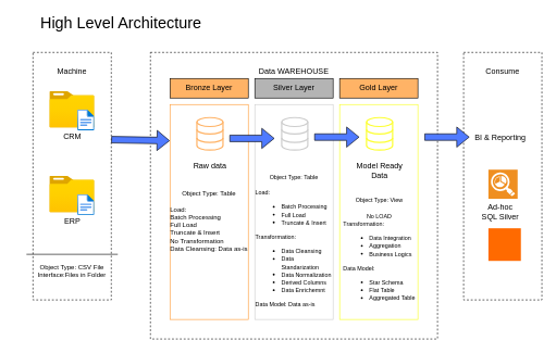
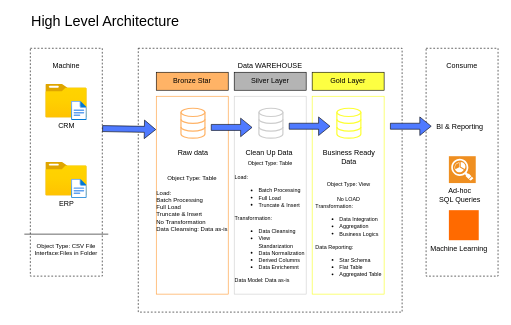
- <mxCell id="2" value="&lt;font style=&quot;font-size: 24px;&quot;&gt;High Level Architecture&lt;/font&gt;" style="text;strokeColor=none;align=center;fillColor=none;html=1;verticalAlign=middle;whiteSpace=wrap;rounded=0;" parent="1" vertex="1"><mxGeometry x="30" y="20" width="310" height="30" as="geometry" /></mxCell>
+ <mxCell id="2" value="&lt;font style=&quot;font-size: 24px;&quot;&gt;High Level Architecture&lt;/font&gt;" style="text;strokeColor=none;align=center;fillColor=none;html=1;verticalAlign=middle;whiteSpace=wrap;rounded=0;" parent="1" vertex="1"><mxGeometry x="20" y="20" width="310" height="30" as="geometry" /></mxCell>
- <mxCell id="9" value="Bronze Layer" style="rounded=0;whiteSpace=wrap;html=1;fillColor=#FFB366;" parent="1" vertex="1"><mxGeometry x="260" y="120" width="120" height="30" as="geometry" /></mxCell>
+ <mxCell id="9" value="Bronze Star" style="rounded=0;whiteSpace=wrap;html=1;fillColor=#FFB366;" parent="1" vertex="1"><mxGeometry x="260" y="120" width="120" height="30" as="geometry" /></mxCell>
- <mxCell id="11" value="Gold Layer" style="rounded=0;whiteSpace=wrap;html=1;fillColor=#ffb366;" parent="1" vertex="1"><mxGeometry x="520" y="120" width="120" height="30" as="geometry" /></mxCell>
+ <mxCell id="11" value="Gold Layer" style="rounded=0;whiteSpace=wrap;html=1;fillColor=#FDFF42;" parent="1" vertex="1"><mxGeometry x="520" y="120" width="120" height="30" as="geometry" /></mxCell>
+ <mxCell id="27" value="Clean Up Data" style="text;strokeColor=none;align=center;fillColor=none;html=1;verticalAlign=middle;whiteSpace=wrap;rounded=0;" parent="1" vertex="1"><mxGeometry x="401.2" y="240" width="95" height="30" as="geometry" /></mxCell>
- <mxCell id="29" value="Model Ready&lt;br&gt;Data" style="text;strokeColor=none;align=center;fillColor=none;html=1;verticalAlign=middle;whiteSpace=wrap;rounded=0;" parent="1" vertex="1"><mxGeometry x="533.7" y="246" width="95" height="30" as="geometry" /></mxCell>
+ <mxCell id="29" value="Business Ready&lt;br&gt;Data" style="text;strokeColor=none;align=center;fillColor=none;html=1;verticalAlign=middle;whiteSpace=wrap;rounded=0;" parent="1" vertex="1"><mxGeometry x="533.7" y="246" width="95" height="30" as="geometry" /></mxCell>
- <mxCell id="38" value="&lt;div&gt;Ad-hoc&lt;/div&gt;&lt;div&gt;SQL Silver&lt;/div&gt;" style="text;strokeColor=none;align=center;fillColor=none;html=1;verticalAlign=middle;whiteSpace=wrap;rounded=0;" parent="1" vertex="1"><mxGeometry x="718.5" y="310" width="95" height="30" as="geometry" /></mxCell>
+ <mxCell id="38" value="&lt;div&gt;Ad-hoc&lt;/div&gt;&lt;div&gt;SQL Queries&lt;/div&gt;" style="text;strokeColor=none;align=center;fillColor=none;html=1;verticalAlign=middle;whiteSpace=wrap;rounded=0;" parent="1" vertex="1"><mxGeometry x="718.5" y="310" width="95" height="30" as="geometry" /></mxCell>
- <mxCell id="31" value="&lt;div&gt;&lt;font style=&quot;font-size: 9px;&quot;&gt;Object Type: Table&lt;/font&gt;&lt;/div&gt;&lt;div&gt;&lt;font style=&quot;font-size: 9px;&quot;&gt;&lt;br&gt;&lt;/font&gt;&lt;/div&gt;&lt;div align=&quot;left&quot;&gt;&lt;font style=&quot;font-size: 9px;&quot;&gt;Load:&lt;/font&gt;&lt;/div&gt;&lt;ul&gt;&lt;li align=&quot;left&quot;&gt;&lt;font style=&quot;font-size: 9px;&quot;&gt;Batch Processing&lt;/font&gt;&lt;/li&gt;&lt;li align=&quot;left&quot;&gt;&lt;font style=&quot;font-size: 9px;&quot;&gt;Full Load&lt;/font&gt;&lt;/li&gt;&lt;li align=&quot;left&quot;&gt;&lt;font style=&quot;font-size: 9px;&quot;&gt;Truncate &amp;amp; Insert&lt;/font&gt;&lt;/li&gt;&lt;/ul&gt;&lt;div align=&quot;left&quot;&gt;&lt;font style=&quot;font-size: 9px;&quot;&gt;Transformation:&lt;/font&gt;&lt;/div&gt;&lt;ul&gt;&lt;li align=&quot;left&quot;&gt;&lt;font style=&quot;font-size: 9px;&quot;&gt;Data Cleansing&lt;/font&gt;&lt;/li&gt;&lt;li align=&quot;left&quot;&gt;&lt;font style=&quot;font-size: 9px;&quot;&gt;Data Standarization&lt;/font&gt;&lt;/li&gt;&lt;li align=&quot;left&quot;&gt;&lt;font style=&quot;font-size: 9px;&quot;&gt;Data Normalization&lt;/font&gt;&lt;/li&gt;&lt;li align=&quot;left&quot;&gt;&lt;font style=&quot;font-size: 9px;&quot;&gt;Derived Columns&lt;/font&gt;&lt;/li&gt;&lt;li align=&quot;left&quot;&gt;&lt;font style=&quot;font-size: 9px;&quot;&gt;Data Enrichemnt&lt;/font&gt;&lt;/li&gt;&lt;/ul&gt;&lt;div align=&quot;left&quot;&gt;&lt;font style=&quot;font-size: 9px;&quot;&gt;Data Model: Data as-is&lt;/font&gt;&lt;/div&gt;&lt;div&gt;&lt;font style=&quot;font-size: 9px;&quot;&gt;&lt;br&gt;&lt;/font&gt;&lt;/div&gt;" style="text;strokeColor=none;align=center;fillColor=none;html=1;verticalAlign=middle;whiteSpace=wrap;rounded=0;fontSize=10;" parent="1" vertex="1"><mxGeometry x="390" y="280" width="120" height="190" as="geometry" /></mxCell>
+ <mxCell id="31" value="&lt;div&gt;&lt;font style=&quot;font-size: 9px;&quot;&gt;Object Type: Table&lt;/font&gt;&lt;/div&gt;&lt;div&gt;&lt;font style=&quot;font-size: 9px;&quot;&gt;&lt;br&gt;&lt;/font&gt;&lt;/div&gt;&lt;div align=&quot;left&quot;&gt;&lt;font style=&quot;font-size: 9px;&quot;&gt;Load:&lt;/font&gt;&lt;/div&gt;&lt;ul&gt;&lt;li align=&quot;left&quot;&gt;&lt;font style=&quot;font-size: 9px;&quot;&gt;Batch Processing&lt;/font&gt;&lt;/li&gt;&lt;li align=&quot;left&quot;&gt;&lt;font style=&quot;font-size: 9px;&quot;&gt;Full Load&lt;/font&gt;&lt;/li&gt;&lt;li align=&quot;left&quot;&gt;&lt;font style=&quot;font-size: 9px;&quot;&gt;Truncate &amp;amp; Insert&lt;/font&gt;&lt;/li&gt;&lt;/ul&gt;&lt;div align=&quot;left&quot;&gt;&lt;font style=&quot;font-size: 9px;&quot;&gt;Transformation:&lt;/font&gt;&lt;/div&gt;&lt;ul&gt;&lt;li align=&quot;left&quot;&gt;&lt;font style=&quot;font-size: 9px;&quot;&gt;Data Cleansing&lt;/font&gt;&lt;/li&gt;&lt;li align=&quot;left&quot;&gt;&lt;font style=&quot;font-size: 9px;&quot;&gt;View Standarization&lt;/font&gt;&lt;/li&gt;&lt;li align=&quot;left&quot;&gt;&lt;font style=&quot;font-size: 9px;&quot;&gt;Data Normalization&lt;/font&gt;&lt;/li&gt;&lt;li align=&quot;left&quot;&gt;&lt;font style=&quot;font-size: 9px;&quot;&gt;Derived Columns&lt;/font&gt;&lt;/li&gt;&lt;li align=&quot;left&quot;&gt;&lt;font style=&quot;font-size: 9px;&quot;&gt;Data Enrichemnt&lt;/font&gt;&lt;/li&gt;&lt;/ul&gt;&lt;div align=&quot;left&quot;&gt;&lt;font style=&quot;font-size: 9px;&quot;&gt;Data Model: Data as-is&lt;/font&gt;&lt;/div&gt;&lt;div&gt;&lt;font style=&quot;font-size: 9px;&quot;&gt;&lt;br&gt;&lt;/font&gt;&lt;/div&gt;" style="text;strokeColor=none;align=center;fillColor=none;html=1;verticalAlign=middle;whiteSpace=wrap;rounded=0;fontSize=10;" parent="1" vertex="1"><mxGeometry x="390" y="280" width="120" height="190" as="geometry" /></mxCell>
- <mxCell id="32" value="&lt;div&gt;&lt;font style=&quot;font-size: 9px;&quot;&gt;Object Type: View&lt;/font&gt;&lt;/div&gt;&lt;div&gt;&lt;font style=&quot;font-size: 9px;&quot;&gt;&lt;br&gt;&lt;/font&gt;&lt;/div&gt;&lt;div&gt;&lt;font style=&quot;font-size: 9px;&quot;&gt;No LOAD&lt;/font&gt;&lt;/div&gt;&lt;div align=&quot;left&quot;&gt;&lt;font style=&quot;font-size: 9px;&quot;&gt;Transformation:&lt;/font&gt;&lt;/div&gt;&lt;ul&gt;&lt;li align=&quot;left&quot;&gt;&lt;font style=&quot;font-size: 9px;&quot;&gt;Data Integration&lt;/font&gt;&lt;/li&gt;&lt;li align=&quot;left&quot;&gt;&lt;font style=&quot;font-size: 9px;&quot;&gt;Aggregation&lt;/font&gt;&lt;/li&gt;&lt;li align=&quot;left&quot;&gt;&lt;font style=&quot;font-size: 9px;&quot;&gt;Business Logics&lt;/font&gt;&lt;/li&gt;&lt;/ul&gt;&lt;div align=&quot;left&quot;&gt;&lt;font style=&quot;font-size: 9px;&quot;&gt;Data Model:&amp;nbsp;&lt;/font&gt;&lt;/div&gt;&lt;div align=&quot;left&quot;&gt;&lt;ul&gt;&lt;li&gt;&lt;font style=&quot;font-size: 9px;&quot;&gt;Star Schema&lt;/font&gt;&lt;/li&gt;&lt;li&gt;&lt;font style=&quot;font-size: 9px;&quot;&gt;Flat Table&lt;/font&gt;&lt;/li&gt;&lt;li&gt;&lt;font style=&quot;font-size: 9px;&quot;&gt;Aggregated Table&lt;/font&gt;&lt;/li&gt;&lt;/ul&gt;&lt;/div&gt;&lt;div&gt;&lt;font style=&quot;font-size: 9px;&quot;&gt;&lt;br&gt;&lt;/font&gt;&lt;/div&gt;" style="text;strokeColor=none;align=center;fillColor=none;html=1;verticalAlign=middle;whiteSpace=wrap;rounded=0;fontSize=10;" parent="1" vertex="1"><mxGeometry x="521.2" y="298" width="120" height="190" as="geometry" /></mxCell>
+ <mxCell id="32" value="&lt;div&gt;&lt;font style=&quot;font-size: 9px;&quot;&gt;Object Type: View&lt;/font&gt;&lt;/div&gt;&lt;div&gt;&lt;font style=&quot;font-size: 9px;&quot;&gt;&lt;br&gt;&lt;/font&gt;&lt;/div&gt;&lt;div&gt;&lt;font style=&quot;font-size: 9px;&quot;&gt;No LOAD&lt;/font&gt;&lt;/div&gt;&lt;div align=&quot;left&quot;&gt;&lt;font style=&quot;font-size: 9px;&quot;&gt;Transformation:&lt;/font&gt;&lt;/div&gt;&lt;ul&gt;&lt;li align=&quot;left&quot;&gt;&lt;font style=&quot;font-size: 9px;&quot;&gt;Data Integration&lt;/font&gt;&lt;/li&gt;&lt;li align=&quot;left&quot;&gt;&lt;font style=&quot;font-size: 9px;&quot;&gt;Aggregation&lt;/font&gt;&lt;/li&gt;&lt;li align=&quot;left&quot;&gt;&lt;font style=&quot;font-size: 9px;&quot;&gt;Business Logics&lt;/font&gt;&lt;/li&gt;&lt;/ul&gt;&lt;div align=&quot;left&quot;&gt;&lt;font style=&quot;font-size: 9px;&quot;&gt;Data Reporting:&amp;nbsp;&lt;/font&gt;&lt;/div&gt;&lt;div align=&quot;left&quot;&gt;&lt;ul&gt;&lt;li&gt;&lt;font style=&quot;font-size: 9px;&quot;&gt;Star Schema&lt;/font&gt;&lt;/li&gt;&lt;li&gt;&lt;font style=&quot;font-size: 9px;&quot;&gt;Flat Table&lt;/font&gt;&lt;/li&gt;&lt;li&gt;&lt;font style=&quot;font-size: 9px;&quot;&gt;Aggregated Table&lt;/font&gt;&lt;/li&gt;&lt;/ul&gt;&lt;/div&gt;&lt;div&gt;&lt;font style=&quot;font-size: 9px;&quot;&gt;&lt;br&gt;&lt;/font&gt;&lt;/div&gt;" style="text;strokeColor=none;align=center;fillColor=none;html=1;verticalAlign=middle;whiteSpace=wrap;rounded=0;fontSize=10;" parent="1" vertex="1"><mxGeometry x="521.2" y="298" width="120" height="190" as="geometry" /></mxCell>
+ <mxCell id="39" value="&lt;div&gt;Machine Learning&lt;/div&gt;" style="text;strokeColor=none;align=center;fillColor=none;html=1;verticalAlign=middle;whiteSpace=wrap;rounded=0;" parent="1" vertex="1"><mxGeometry x="710" y="400.1" width="110.4" height="30" as="geometry" /></mxCell>
